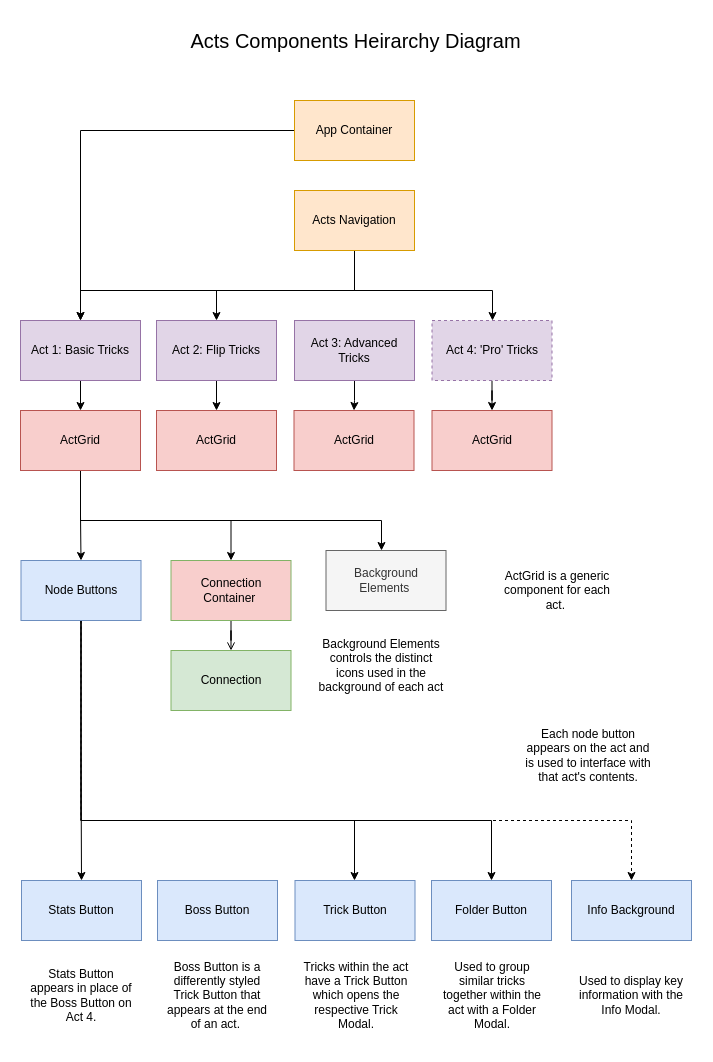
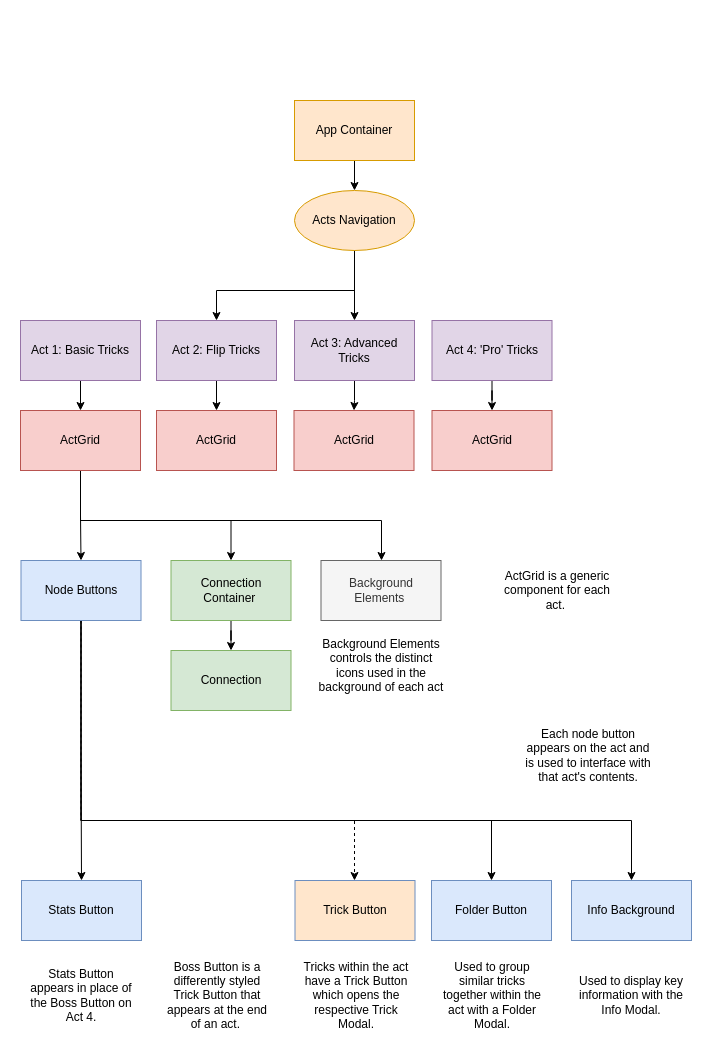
- <mxCell id="38" value="Acts Components Heirarchy Diagram" style="text;html=1;align=center;verticalAlign=middle;resizable=0;points=[];autosize=1;strokeColor=none;fillColor=none;rounded=0;fontSize=20;" vertex="1" parent="1"><mxGeometry x="180" y="20" width="350" height="40" as="geometry" /></mxCell>
- <mxCell id="2" style="edgeStyle=orthogonalEdgeStyle;rounded=0;orthogonalLoop=1;jettySize=auto;html=1;fillColor=#ffe6cc;strokeColor=default;" edge="1" parent="1" source="3" target="10"><mxGeometry relative="1" as="geometry" /></mxCell>
+ <mxCell id="2" style="edgeStyle=orthogonalEdgeStyle;rounded=0;orthogonalLoop=1;jettySize=auto;html=1;fillColor=#ffe6cc;strokeColor=default;" edge="1" parent="1" source="3" target="8"><mxGeometry relative="1" as="geometry" /></mxCell>
- <mxCell id="8" value="Acts Navigation" style="rounded=0;whiteSpace=wrap;html=1;fillColor=#ffe6cc;strokeColor=#d79b00;" vertex="1" parent="1"><mxGeometry x="294" y="190" width="120" height="60" as="geometry" /></mxCell>
+ <mxCell id="8" value="Acts Navigation" style="ellipse;whiteSpace=wrap;html=1;fillColor=#ffe6cc;strokeColor=#d79b00;" vertex="1" parent="1"><mxGeometry x="294" y="190" width="120" height="60" as="geometry" /></mxCell>
- <mxCell id="4" style="edgeStyle=orthogonalEdgeStyle;rounded=0;orthogonalLoop=1;jettySize=auto;html=1;" edge="1" parent="1" source="8" target="10"><mxGeometry relative="1" as="geometry"><Array as="points"><mxPoint x="354" y="290" /><mxPoint x="80" y="290" /></Array></mxGeometry></mxCell>
- <mxCell id="6" style="edgeStyle=orthogonalEdgeStyle;rounded=0;orthogonalLoop=1;jettySize=auto;html=1;strokeColor=default;" edge="1" parent="1" source="8" target="16"><mxGeometry relative="1" as="geometry"><Array as="points"><mxPoint x="354" y="290" /><mxPoint x="492" y="290" /></Array></mxGeometry></mxCell>
+ <mxCell id="7" style="edgeStyle=orthogonalEdgeStyle;rounded=0;orthogonalLoop=1;jettySize=auto;html=1;" edge="1" parent="1" source="8" target="14"><mxGeometry relative="1" as="geometry" /></mxCell>
- <mxCell id="16" value="Act 4: 'Pro' Tricks" style="rounded=0;whiteSpace=wrap;html=1;fillColor=#e1d5e7;strokeColor=#9673a6;dashed=1;" vertex="1" parent="1"><mxGeometry x="431.5" y="320" width="120" height="60" as="geometry" /></mxCell>
+ <mxCell id="16" value="Act 4: 'Pro' Tricks" style="rounded=0;whiteSpace=wrap;html=1;fillColor=#e1d5e7;strokeColor=#9673a6;" vertex="1" parent="1"><mxGeometry x="431.5" y="320" width="120" height="60" as="geometry" /></mxCell>
- <mxCell id="37" value="Background Elements&amp;nbsp;" style="rounded=0;whiteSpace=wrap;html=1;fillColor=#f5f5f5;strokeColor=#666666;fontColor=#333333;" vertex="1" parent="1"><mxGeometry x="325.5" y="550" width="120" height="60" as="geometry" /></mxCell>
+ <mxCell id="37" value="Background Elements&amp;nbsp;" style="rounded=0;whiteSpace=wrap;html=1;fillColor=#f5f5f5;strokeColor=#666666;fontColor=#333333;" vertex="1" parent="1"><mxGeometry x="320.5" y="560" width="120" height="60" as="geometry" /></mxCell>
- <mxCell id="30" value="Connection Container&amp;nbsp;" style="rounded=0;whiteSpace=wrap;html=1;fillColor=#f8cecc;strokeColor=#82b366;" vertex="1" parent="1"><mxGeometry x="170.5" y="560" width="120" height="60" as="geometry" /></mxCell>
+ <mxCell id="30" value="Connection Container&amp;nbsp;" style="rounded=0;whiteSpace=wrap;html=1;fillColor=#d5e8d4;strokeColor=#82b366;" vertex="1" parent="1"><mxGeometry x="170.5" y="560" width="120" height="60" as="geometry" /></mxCell>
- <mxCell id="29" style="edgeStyle=orthogonalEdgeStyle;rounded=0;orthogonalLoop=1;jettySize=auto;html=1;fillColor=#d5e8d4;strokeColor=default;endArrow=open;" edge="1" parent="1" source="30" target="36"><mxGeometry relative="1" as="geometry" /></mxCell>
+ <mxCell id="29" style="edgeStyle=orthogonalEdgeStyle;rounded=0;orthogonalLoop=1;jettySize=auto;html=1;fillColor=#d5e8d4;strokeColor=default;" edge="1" parent="1" source="30" target="36"><mxGeometry relative="1" as="geometry" /></mxCell>
- <mxCell id="27" style="edgeStyle=orthogonalEdgeStyle;rounded=0;orthogonalLoop=1;jettySize=auto;html=1;dashed=1;" edge="1" parent="1" source="28" target="35"><mxGeometry relative="1" as="geometry"><Array as="points"><mxPoint x="81" y="820" /><mxPoint x="631" y="820" /></Array></mxGeometry></mxCell>
+ <mxCell id="27" style="edgeStyle=orthogonalEdgeStyle;rounded=0;orthogonalLoop=1;jettySize=auto;html=1;" edge="1" parent="1" source="28" target="35"><mxGeometry relative="1" as="geometry"><Array as="points"><mxPoint x="81" y="820" /><mxPoint x="631" y="820" /></Array></mxGeometry></mxCell>
- <mxCell id="25" style="edgeStyle=orthogonalEdgeStyle;rounded=0;orthogonalLoop=1;jettySize=auto;html=1;" edge="1" parent="1" source="28" target="33"><mxGeometry relative="1" as="geometry"><Array as="points"><mxPoint x="81" y="820" /><mxPoint x="354" y="820" /></Array></mxGeometry></mxCell>
+ <mxCell id="25" style="edgeStyle=orthogonalEdgeStyle;rounded=0;orthogonalLoop=1;jettySize=auto;html=1;dashed=1;" edge="1" parent="1" source="28" target="33"><mxGeometry relative="1" as="geometry"><Array as="points"><mxPoint x="81" y="820" /><mxPoint x="354" y="820" /></Array></mxGeometry></mxCell>
- <mxCell id="32" value="Boss Button" style="rounded=0;whiteSpace=wrap;html=1;fillColor=#dae8fc;strokeColor=#6c8ebf;" vertex="1" parent="1"><mxGeometry x="157" y="880" width="120" height="60" as="geometry" /></mxCell>
- <mxCell id="33" value="Trick Button" style="rounded=0;whiteSpace=wrap;html=1;fillColor=#dae8fc;strokeColor=#6c8ebf;" vertex="1" parent="1"><mxGeometry x="294.5" y="880" width="120" height="60" as="geometry" /></mxCell>
+ <mxCell id="33" value="Trick Button" style="rounded=0;whiteSpace=wrap;html=1;fillColor=#ffe6cc;strokeColor=#6c8ebf;" vertex="1" parent="1"><mxGeometry x="294.5" y="880" width="120" height="60" as="geometry" /></mxCell>
